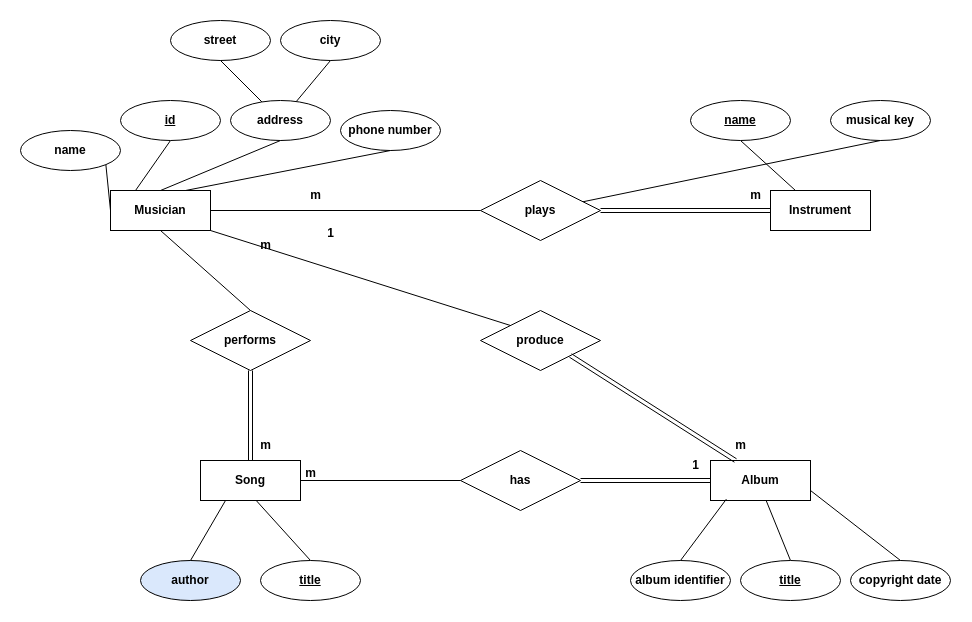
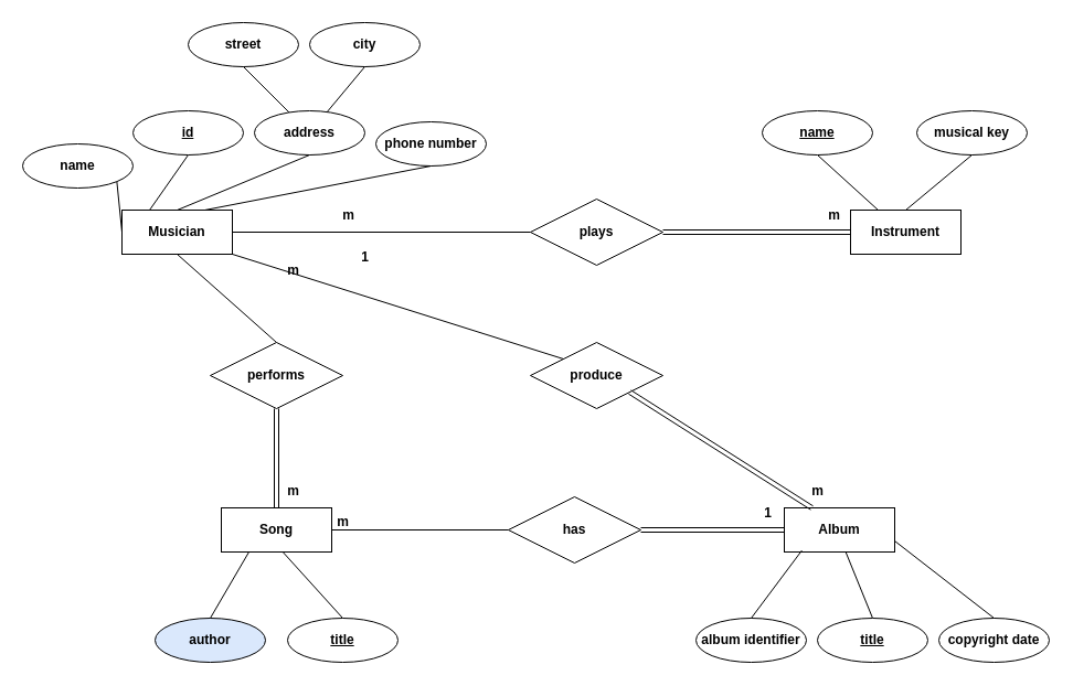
- <mxCell id="18" value="" style="endArrow=none;html=1;rounded=0;exitX=0.5;exitY=1;exitDx=0;exitDy=0;" parent="1" source="17" target="30" edge="1"><mxGeometry relative="1" as="geometry"><mxPoint x="755" y="164" as="sourcePoint" /><mxPoint x="830" y="210" as="targetPoint" /></mxGeometry></mxCell>
+ <mxCell id="18" value="" style="endArrow=none;html=1;rounded=0;exitX=0.5;exitY=1;exitDx=0;exitDy=0;entryX=0.5;entryY=0;entryDx=0;entryDy=0;" parent="1" source="17" target="15" edge="1"><mxGeometry relative="1" as="geometry"><mxPoint x="755" y="164" as="sourcePoint" /><mxPoint x="830" y="210" as="targetPoint" /></mxGeometry></mxCell>
